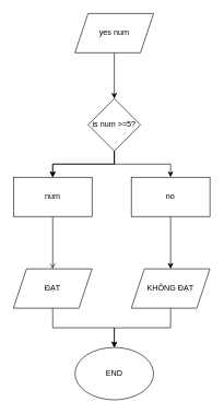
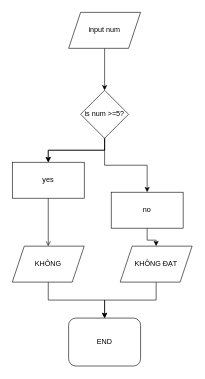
- <mxCell id="3" value="yes num" style="shape=parallelogram;perimeter=parallelogramPerimeter;whiteSpace=wrap;html=1;fixedSize=1;" vertex="1" parent="1"><mxGeometry x="114" y="20" width="120" height="60" as="geometry" /></mxCell>
+ <mxCell id="3" value="input num" style="shape=parallelogram;perimeter=parallelogramPerimeter;whiteSpace=wrap;html=1;fixedSize=1;" vertex="1" parent="1"><mxGeometry x="114" y="20" width="120" height="60" as="geometry" /></mxCell>
- <mxCell id="9" value="num" style="whiteSpace=wrap;html=1;" vertex="1" parent="1"><mxGeometry x="20" y="270" width="120" height="60" as="geometry" /></mxCell>
+ <mxCell id="9" value="yes" style="whiteSpace=wrap;html=1;" vertex="1" parent="1"><mxGeometry x="20" y="270" width="120" height="60" as="geometry" /></mxCell>
- <mxCell id="11" value="no" style="rounded=0;whiteSpace=wrap;html=1;" vertex="1" parent="1"><mxGeometry x="200" y="270" width="120" height="60" as="geometry" /></mxCell>
+ <mxCell id="11" value="no" style="rounded=0;whiteSpace=wrap;html=1;" vertex="1" parent="1"><mxGeometry x="185" y="320" width="120" height="60" as="geometry" /></mxCell>
- <mxCell id="13" value="ĐẠT" style="shape=parallelogram;perimeter=parallelogramPerimeter;whiteSpace=wrap;html=1;fixedSize=1;" vertex="1" parent="1"><mxGeometry x="20" y="410" width="120" height="60" as="geometry" /></mxCell>
+ <mxCell id="13" value="KHÔNG" style="shape=parallelogram;perimeter=parallelogramPerimeter;whiteSpace=wrap;html=1;fixedSize=1;" vertex="1" parent="1"><mxGeometry x="20" y="410" width="120" height="60" as="geometry" /></mxCell>
- <mxCell id="16" value="END" style="ellipse;whiteSpace=wrap;html=1;" vertex="1" parent="1"><mxGeometry x="114" y="530" width="120" height="80" as="geometry" /></mxCell>
+ <mxCell id="16" value="END" style="whiteSpace=wrap;html=1;rounded=1;" vertex="1" parent="1"><mxGeometry x="114" y="530" width="120" height="80" as="geometry" /></mxCell>
